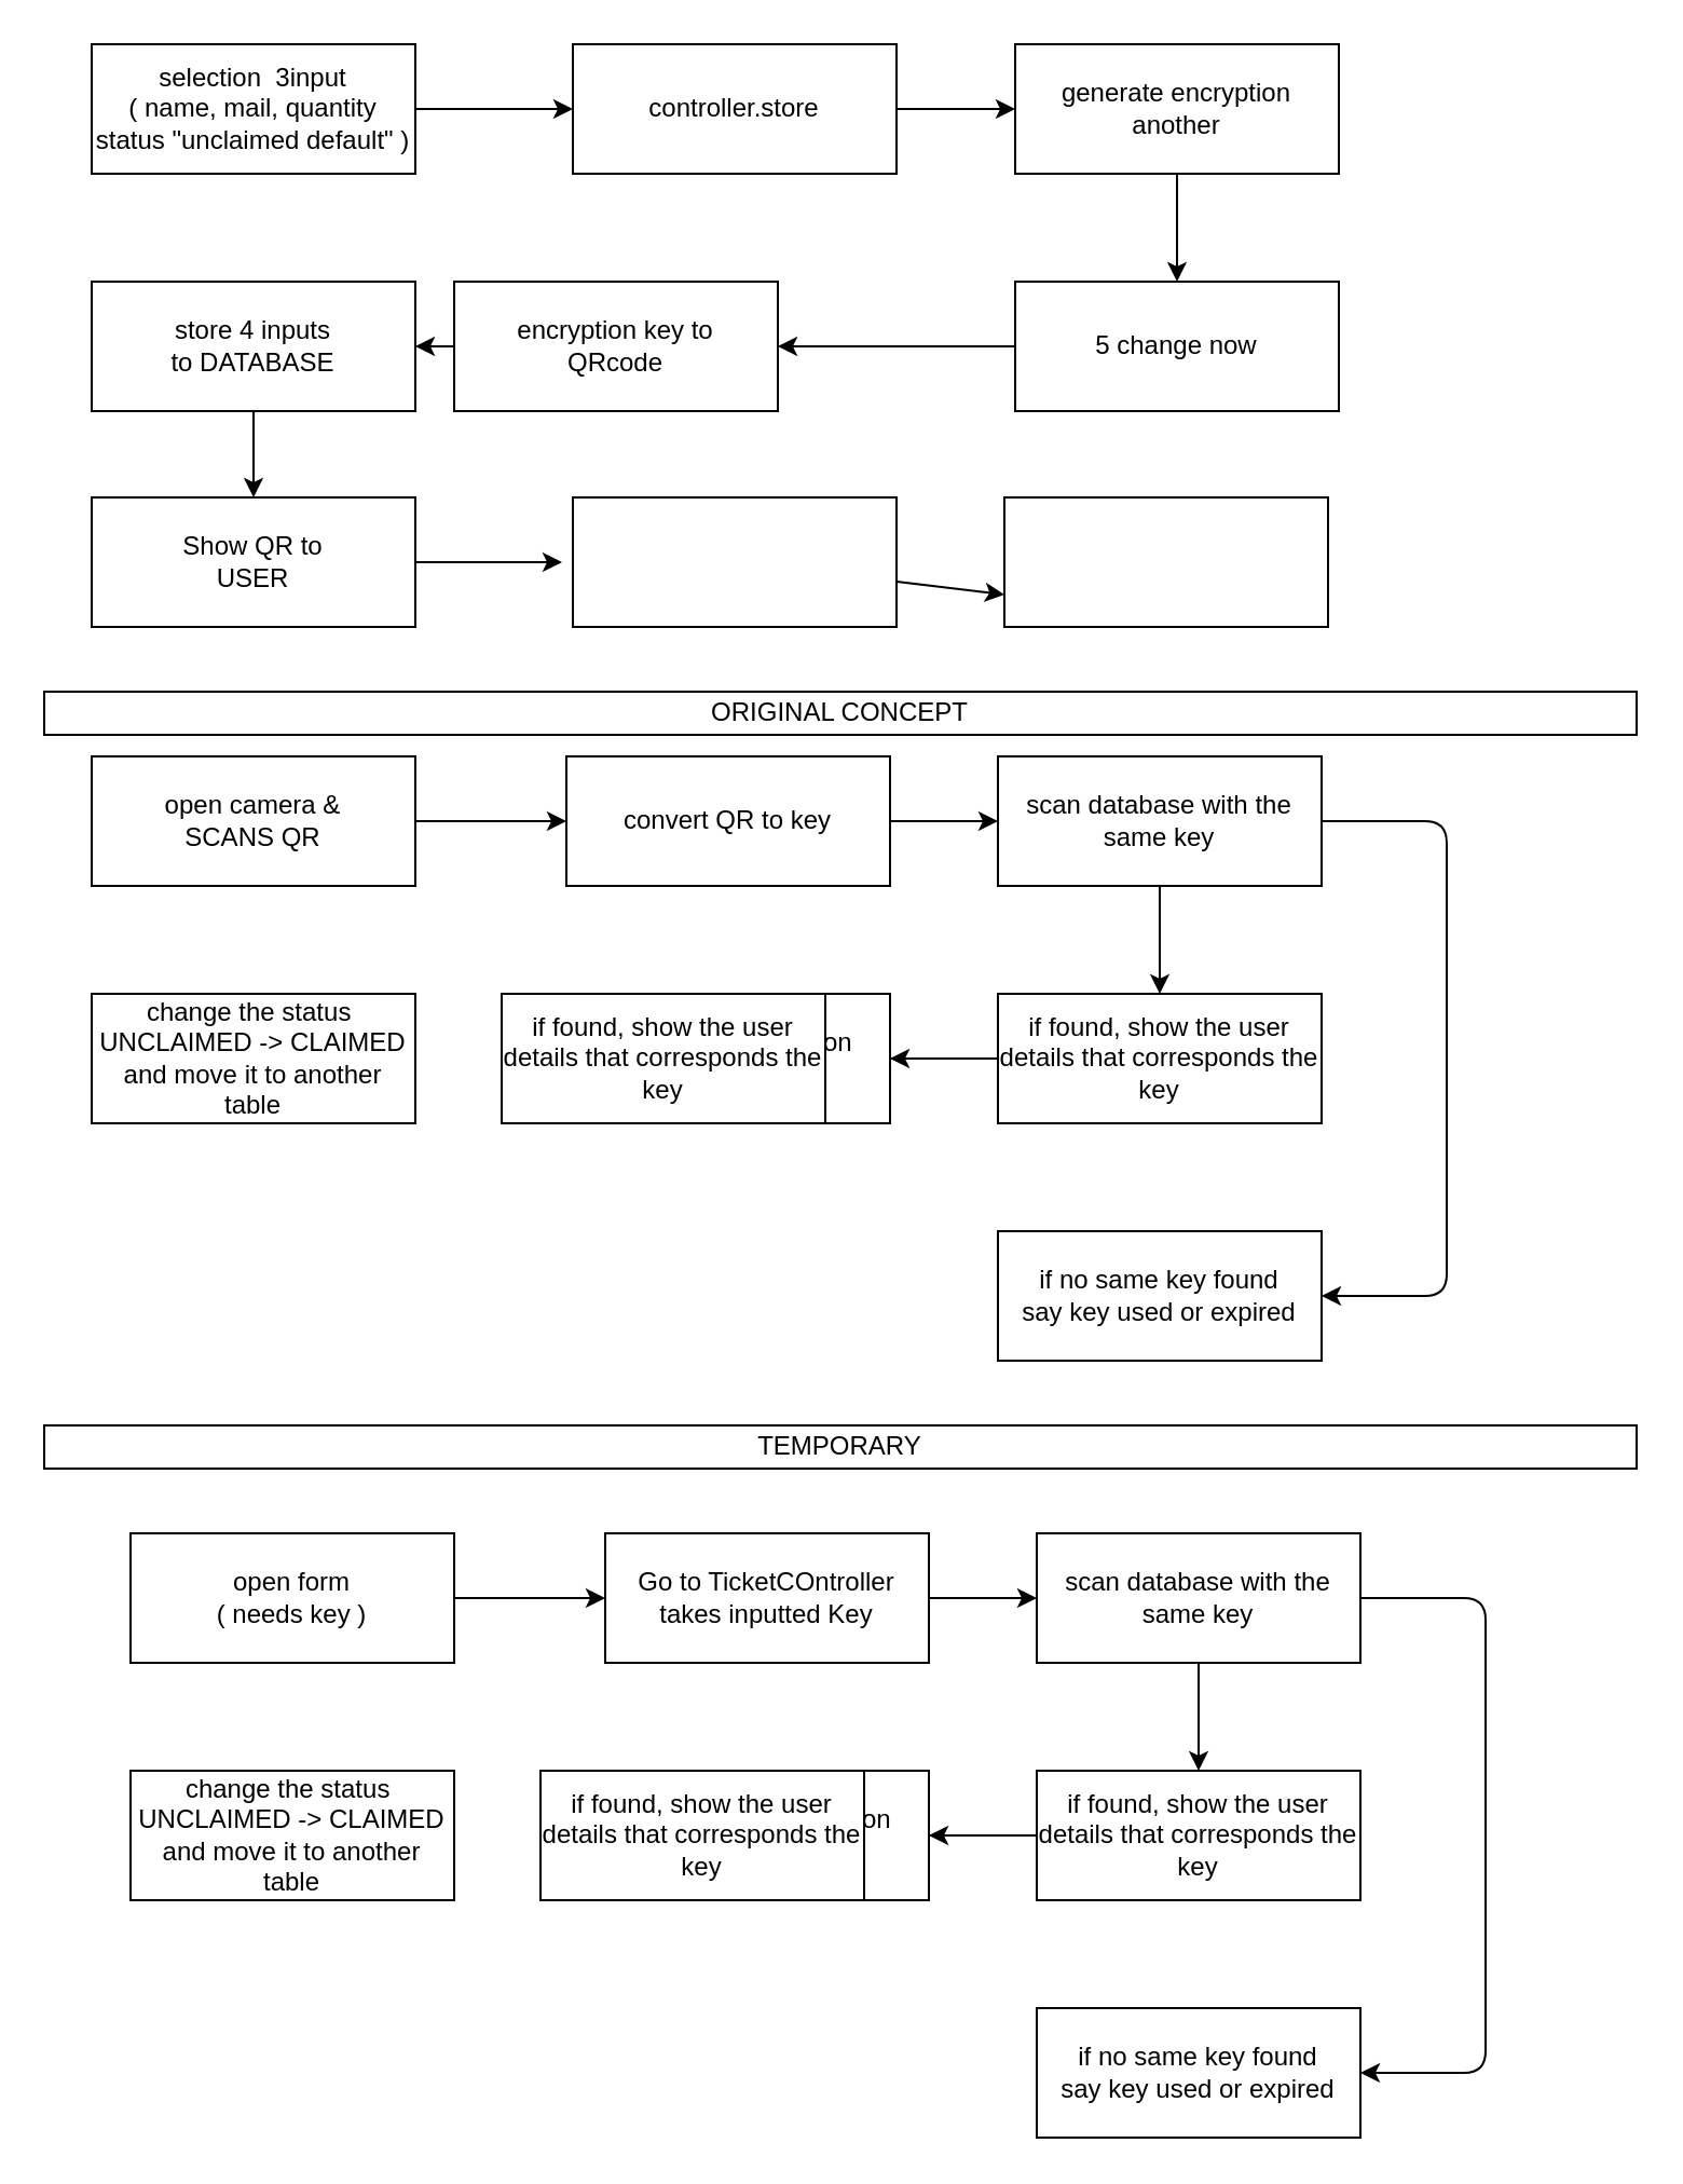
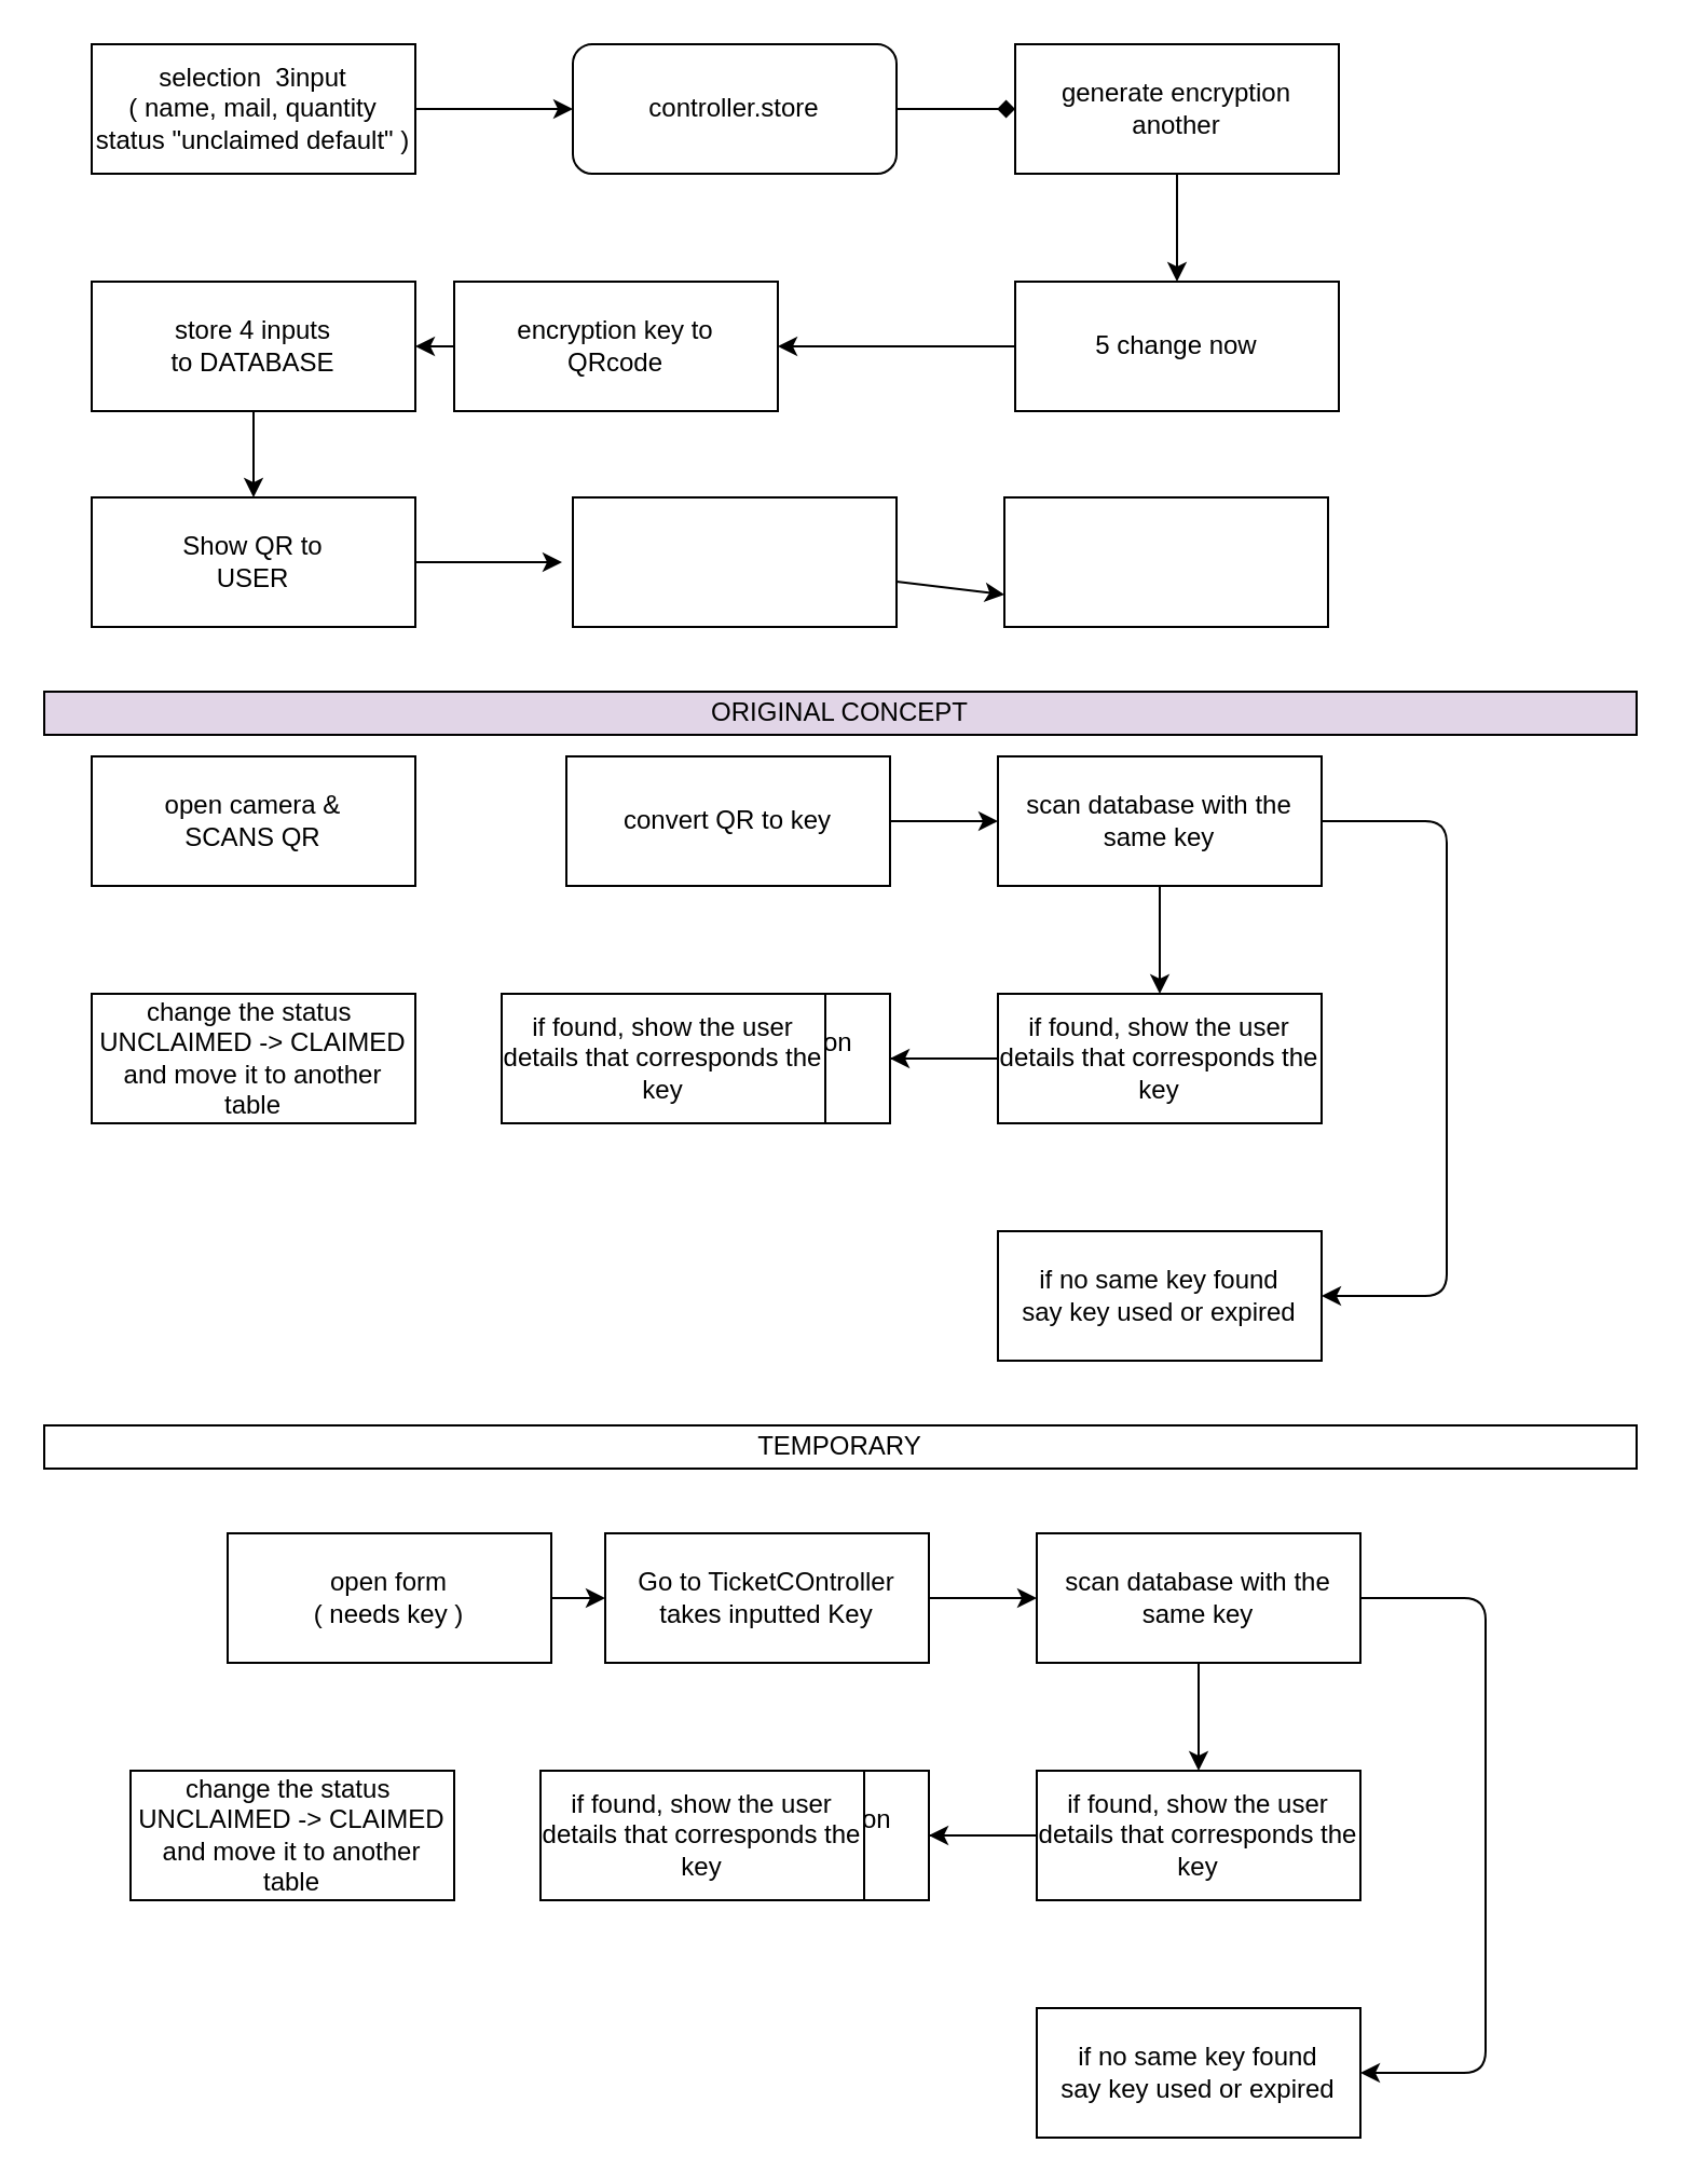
- <mxCell id="5" value="controller.store" style="rounded=0;whiteSpace=wrap;html=1;" parent="1" vertex="1"><mxGeometry x="265" y="20" width="150" height="60" as="geometry" /></mxCell>
+ <mxCell id="5" value="controller.store" style="whiteSpace=wrap;html=1;rounded=1;" parent="1" vertex="1"><mxGeometry x="265" y="20" width="150" height="60" as="geometry" /></mxCell>
- <mxCell id="4" style="edgeStyle=none;html=1;entryX=0;entryY=0.5;entryDx=0;entryDy=0;" parent="1" source="5" target="7" edge="1"><mxGeometry relative="1" as="geometry" /></mxCell>
+ <mxCell id="4" style="edgeStyle=none;html=1;entryX=0;entryY=0.5;entryDx=0;entryDy=0;endArrow=diamond;" parent="1" source="5" target="7" edge="1"><mxGeometry relative="1" as="geometry" /></mxCell>
- <mxCell id="48" value="ORIGINAL CONCEPT" style="rounded=0;whiteSpace=wrap;html=1;" vertex="1" parent="1"><mxGeometry x="20" y="320" width="738" height="20" as="geometry" /></mxCell>
+ <mxCell id="48" value="ORIGINAL CONCEPT" style="rounded=0;whiteSpace=wrap;html=1;fillColor=#e1d5e7;" vertex="1" parent="1"><mxGeometry x="20" y="320" width="738" height="20" as="geometry" /></mxCell>
- <mxCell id="24" style="edgeStyle=none;html=1;" parent="1" source="25" target="23" edge="1"><mxGeometry relative="1" as="geometry" /></mxCell>
- <mxCell id="39" value="open form&lt;br&gt;( needs key )" style="rounded=0;whiteSpace=wrap;html=1;" vertex="1" parent="1"><mxGeometry x="60" y="710" width="150" height="60" as="geometry" /></mxCell>
+ <mxCell id="39" value="open form&lt;br&gt;( needs key )" style="rounded=0;whiteSpace=wrap;html=1;" vertex="1" parent="1"><mxGeometry x="105" y="710" width="150" height="60" as="geometry" /></mxCell>
